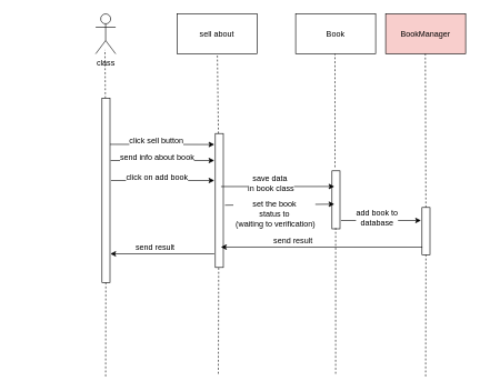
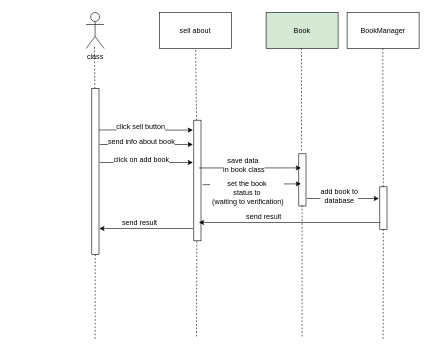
- <mxCell id="15" value="Book" style="rounded=0;whiteSpace=wrap;html=1;" parent="1" vertex="1"><mxGeometry x="443" y="20" width="120" height="60" as="geometry" /></mxCell>
+ <mxCell id="15" value="Book" style="rounded=0;whiteSpace=wrap;html=1;fillColor=#d5e8d4;" parent="1" vertex="1"><mxGeometry x="443" y="20" width="120" height="60" as="geometry" /></mxCell>
- <mxCell id="4" value="&lt;span&gt;BookManager&lt;/span&gt;" style="rounded=0;whiteSpace=wrap;html=1;fillColor=#f8cecc;" parent="1" vertex="1"><mxGeometry x="578" y="20" width="120" height="60" as="geometry" /></mxCell>
+ <mxCell id="4" value="&lt;span&gt;BookManager&lt;/span&gt;" style="rounded=0;whiteSpace=wrap;html=1;" parent="1" vertex="1"><mxGeometry x="578" y="20" width="120" height="60" as="geometry" /></mxCell>
